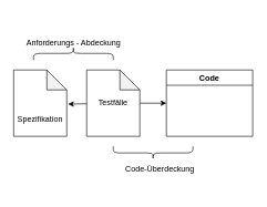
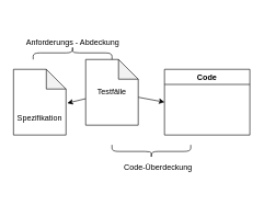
- <mxCell id="6" value="Testfälle" style="shape=note;whiteSpace=wrap;html=1;backgroundOutline=1;darkOpacity=0.05;" vertex="1" parent="1"><mxGeometry x="130" y="105" width="80" height="100" as="geometry" /></mxCell>
+ <mxCell id="6" value="Testfälle" style="shape=note;whiteSpace=wrap;html=1;backgroundOutline=1;darkOpacity=0.05;" vertex="1" parent="1"><mxGeometry x="130" y="90" width="80" height="100" as="geometry" /></mxCell>
